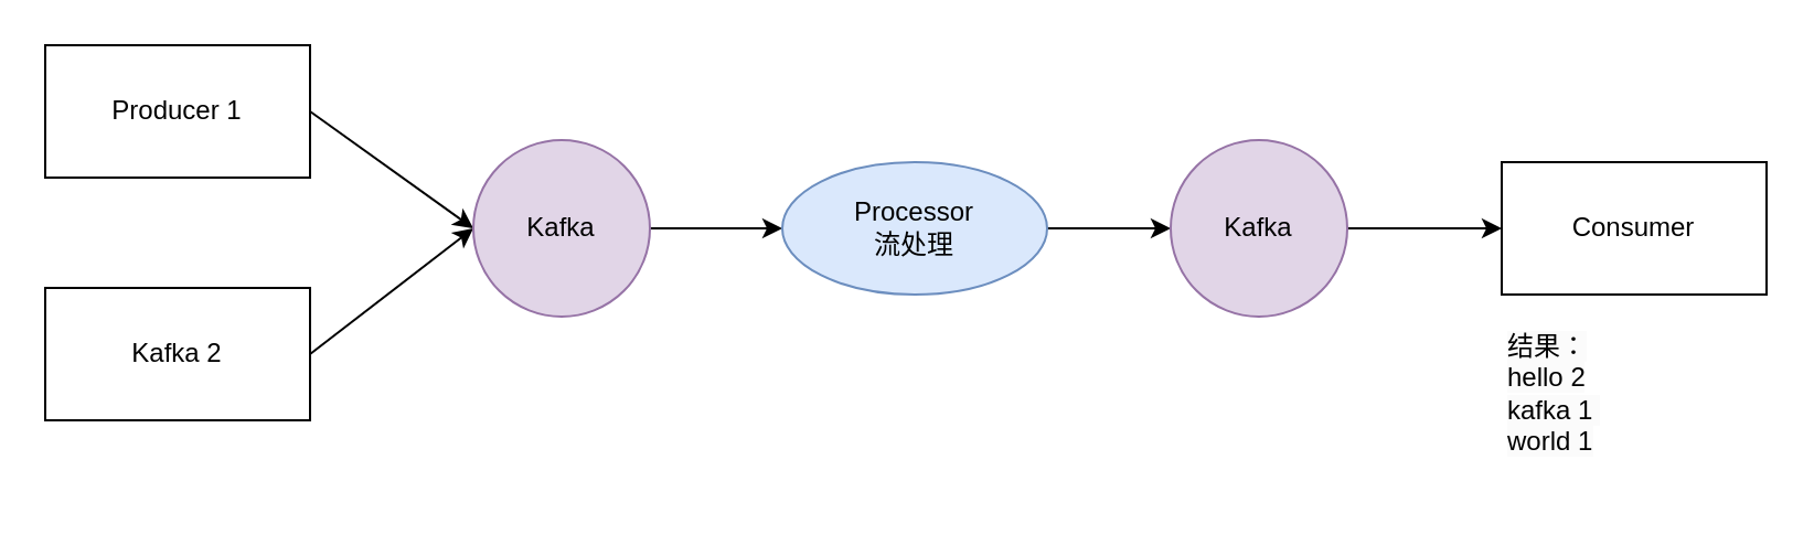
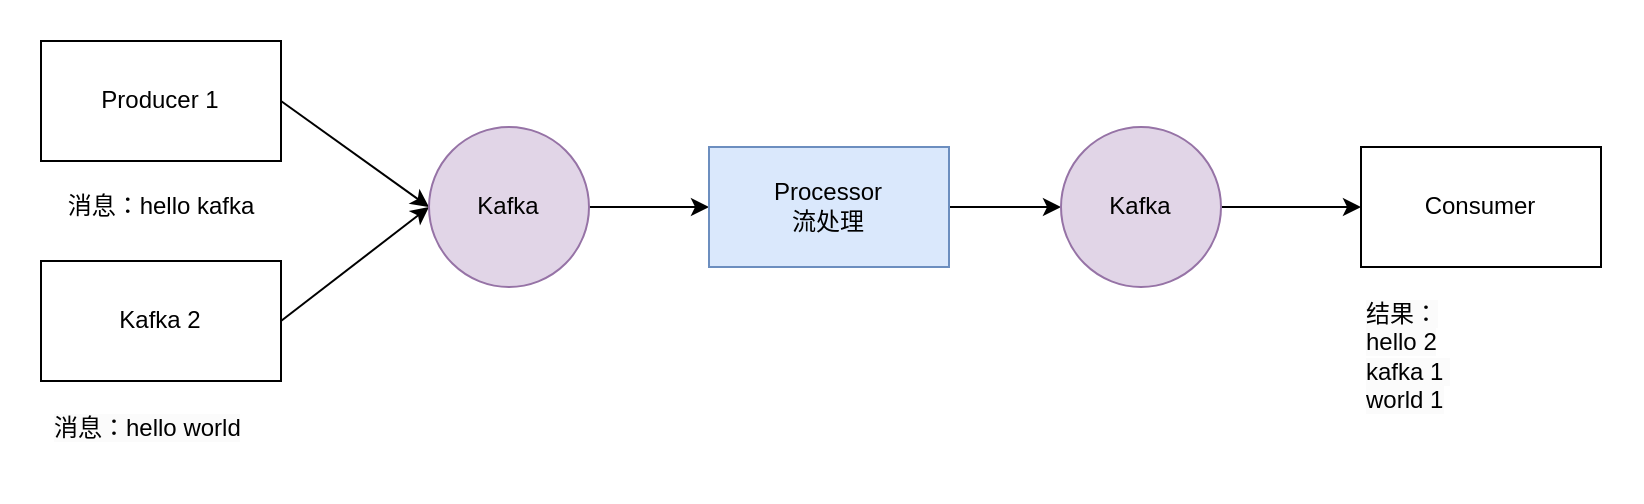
+ <mxCell id="6" value="消息：hello kafka" style="text;html=1;align=center;verticalAlign=middle;resizable=0;points=[];autosize=1;strokeColor=none;fillColor=none;" vertex="1" parent="1"><mxGeometry x="20" y="88" width="120" height="30" as="geometry" /></mxCell>
- <mxCell id="11" value="Processor&lt;div&gt;流处理&lt;/div&gt;" style="ellipse;whiteSpace=wrap;html=1;fillColor=#dae8fc;strokeColor=#6c8ebf;" vertex="1" parent="1"><mxGeometry x="354" y="73" width="120" height="60" as="geometry" /></mxCell>
+ <mxCell id="11" value="Processor&lt;div&gt;流处理&lt;/div&gt;" style="whiteSpace=wrap;html=1;fillColor=#dae8fc;strokeColor=#6c8ebf;" vertex="1" parent="1"><mxGeometry x="354" y="73" width="120" height="60" as="geometry" /></mxCell>
+ <mxCell id="7" value="&lt;span style=&quot;color: rgb(0, 0, 0); font-family: Helvetica; font-size: 12px; font-style: normal; font-variant-ligatures: normal; font-variant-caps: normal; font-weight: 400; letter-spacing: normal; orphans: 2; text-align: center; text-indent: 0px; text-transform: none; widows: 2; word-spacing: 0px; -webkit-text-stroke-width: 0px; white-space: nowrap; background-color: rgb(251, 251, 251); text-decoration-thickness: initial; text-decoration-style: initial; text-decoration-color: initial; display: inline !important; float: none;&quot;&gt;消息：hello world&lt;/span&gt;" style="text;whiteSpace=wrap;html=1;" vertex="1" parent="1"><mxGeometry x="25" y="200" width="110" height="30" as="geometry" /></mxCell>
